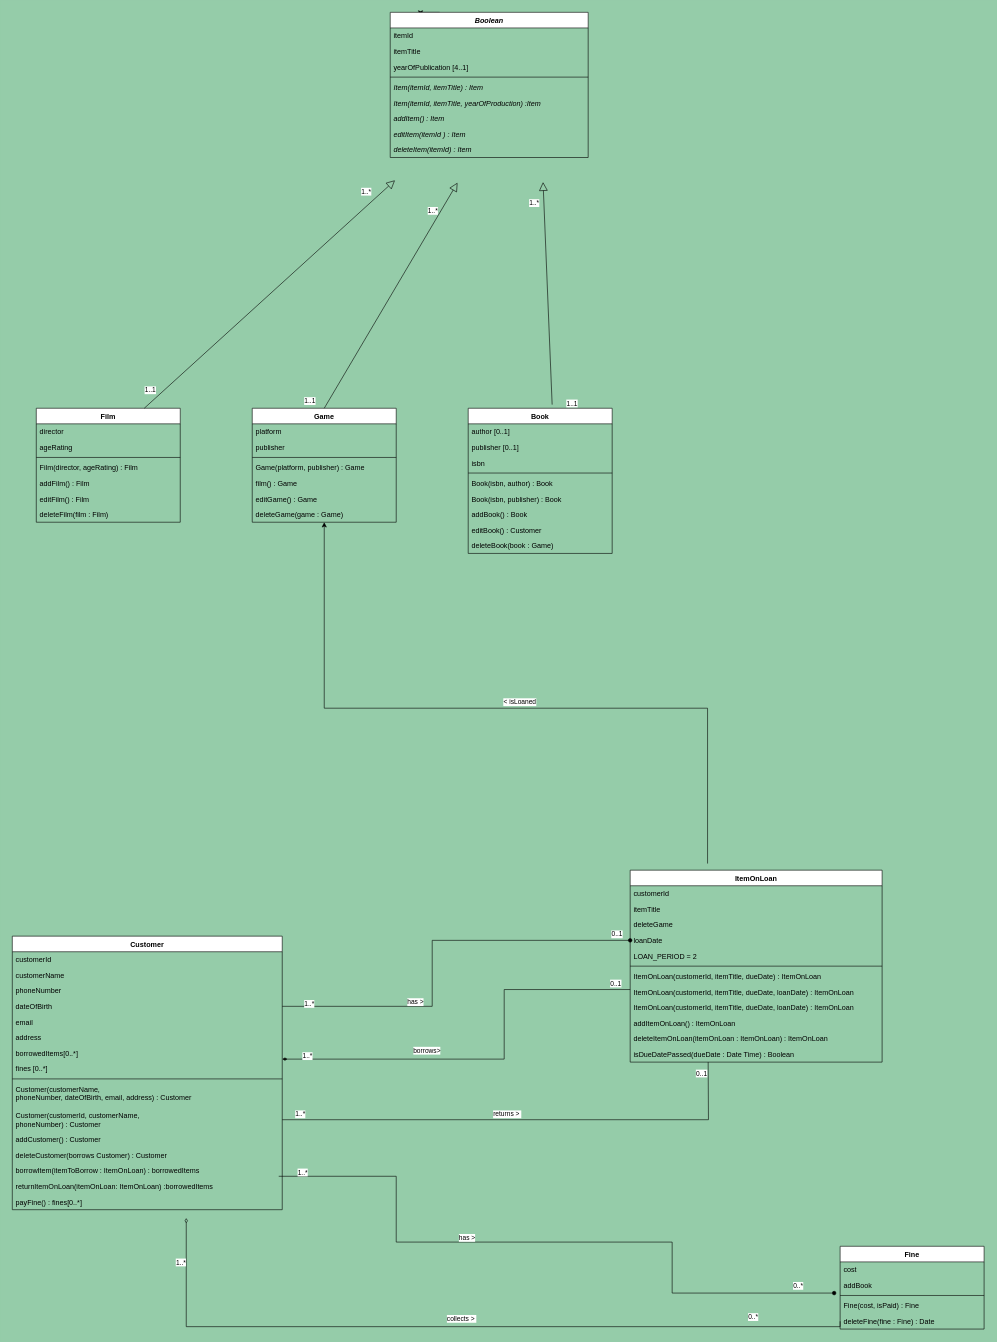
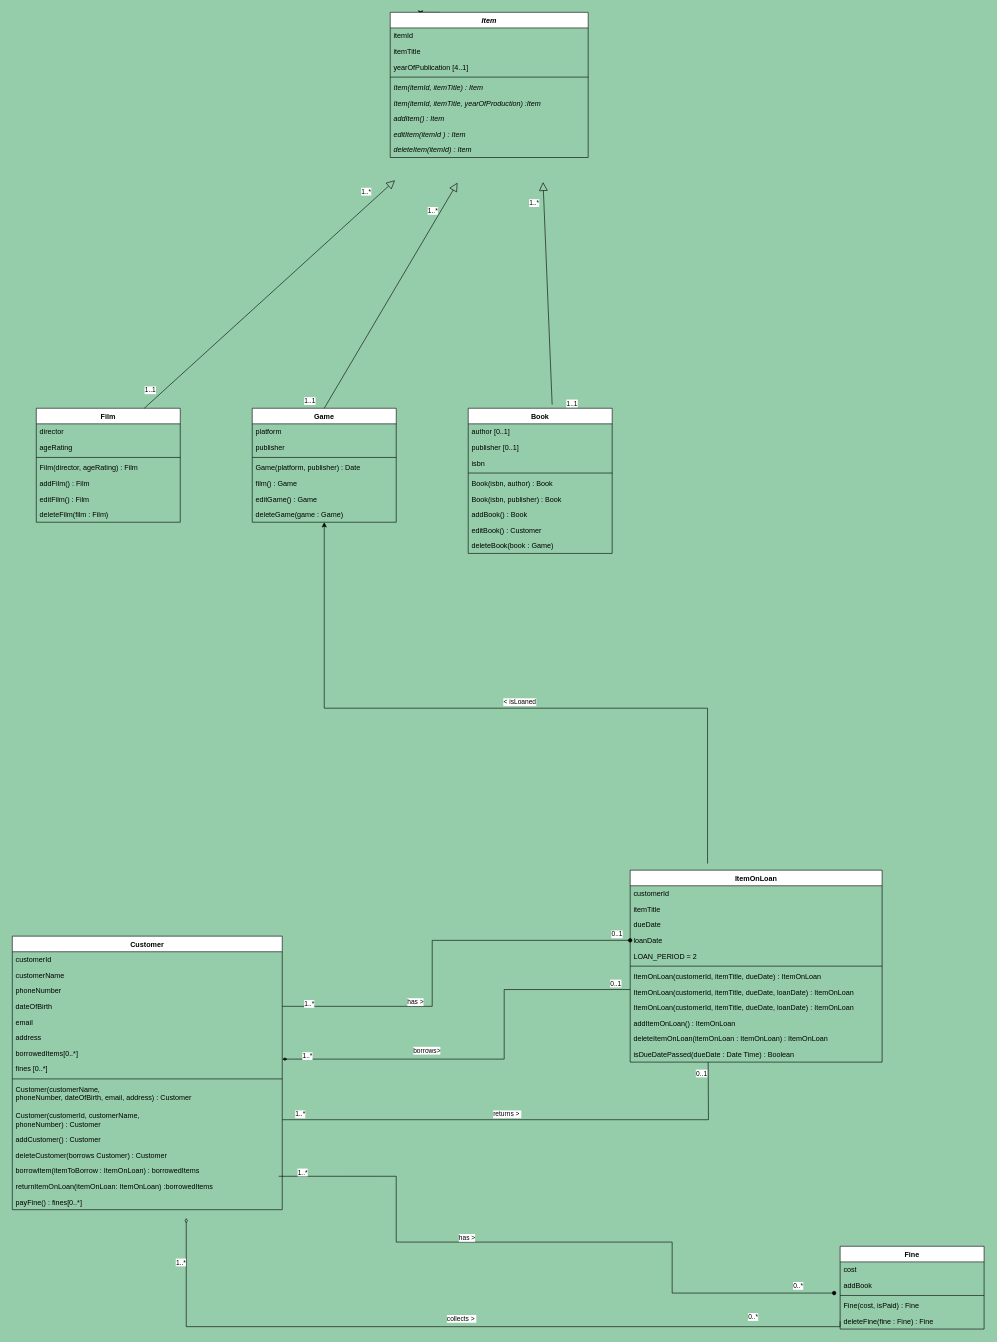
- <mxCell id="49" value="Boolean" style="swimlane;fontStyle=3;align=center;verticalAlign=top;childLayout=stackLayout;horizontal=1;startSize=26;horizontalStack=0;resizeParent=1;resizeParentMax=0;resizeLast=0;collapsible=1;marginBottom=0;" parent="1" vertex="1"><mxGeometry x="650" y="20" width="330" height="242" as="geometry" /></mxCell>
+ <mxCell id="49" value="Item" style="swimlane;fontStyle=3;align=center;verticalAlign=top;childLayout=stackLayout;horizontal=1;startSize=26;horizontalStack=0;resizeParent=1;resizeParentMax=0;resizeLast=0;collapsible=1;marginBottom=0;" parent="1" vertex="1"><mxGeometry x="650" y="20" width="330" height="242" as="geometry" /></mxCell>
- <mxCell id="35" value="Game(platform, publisher) : Game" style="text;strokeColor=none;fillColor=none;align=left;verticalAlign=top;spacingLeft=4;spacingRight=4;overflow=hidden;rotatable=0;points=[[0,0.5],[1,0.5]];portConstraint=eastwest;" parent="31" vertex="1"><mxGeometry y="86" width="240" height="26" as="geometry" /></mxCell>
+ <mxCell id="35" value="Game(platform, publisher) : Date" style="text;strokeColor=none;fillColor=none;align=left;verticalAlign=top;spacingLeft=4;spacingRight=4;overflow=hidden;rotatable=0;points=[[0,0.5],[1,0.5]];portConstraint=eastwest;" parent="31" vertex="1"><mxGeometry y="86" width="240" height="26" as="geometry" /></mxCell>
- <mxCell id="69" value="deleteGame" style="text;strokeColor=none;fillColor=none;align=left;verticalAlign=top;spacingLeft=4;spacingRight=4;overflow=hidden;rotatable=0;points=[[0,0.5],[1,0.5]];portConstraint=eastwest;" parent="66" vertex="1"><mxGeometry y="78" width="420" height="26" as="geometry" /></mxCell>
+ <mxCell id="69" value="dueDate" style="text;strokeColor=none;fillColor=none;align=left;verticalAlign=top;spacingLeft=4;spacingRight=4;overflow=hidden;rotatable=0;points=[[0,0.5],[1,0.5]];portConstraint=eastwest;" parent="66" vertex="1"><mxGeometry y="78" width="420" height="26" as="geometry" /></mxCell>
- <mxCell id="101" value="deleteFine(fine : Fine) : Date" style="text;strokeColor=none;fillColor=none;align=left;verticalAlign=top;spacingLeft=4;spacingRight=4;overflow=hidden;rotatable=0;points=[[0,0.5],[1,0.5]];portConstraint=eastwest;" parent="96" vertex="1"><mxGeometry y="112" width="240" height="26" as="geometry" /></mxCell>
+ <mxCell id="101" value="deleteFine(fine : Fine) : Fine" style="text;strokeColor=none;fillColor=none;align=left;verticalAlign=top;spacingLeft=4;spacingRight=4;overflow=hidden;rotatable=0;points=[[0,0.5],[1,0.5]];portConstraint=eastwest;" parent="96" vertex="1"><mxGeometry y="112" width="240" height="26" as="geometry" /></mxCell>
